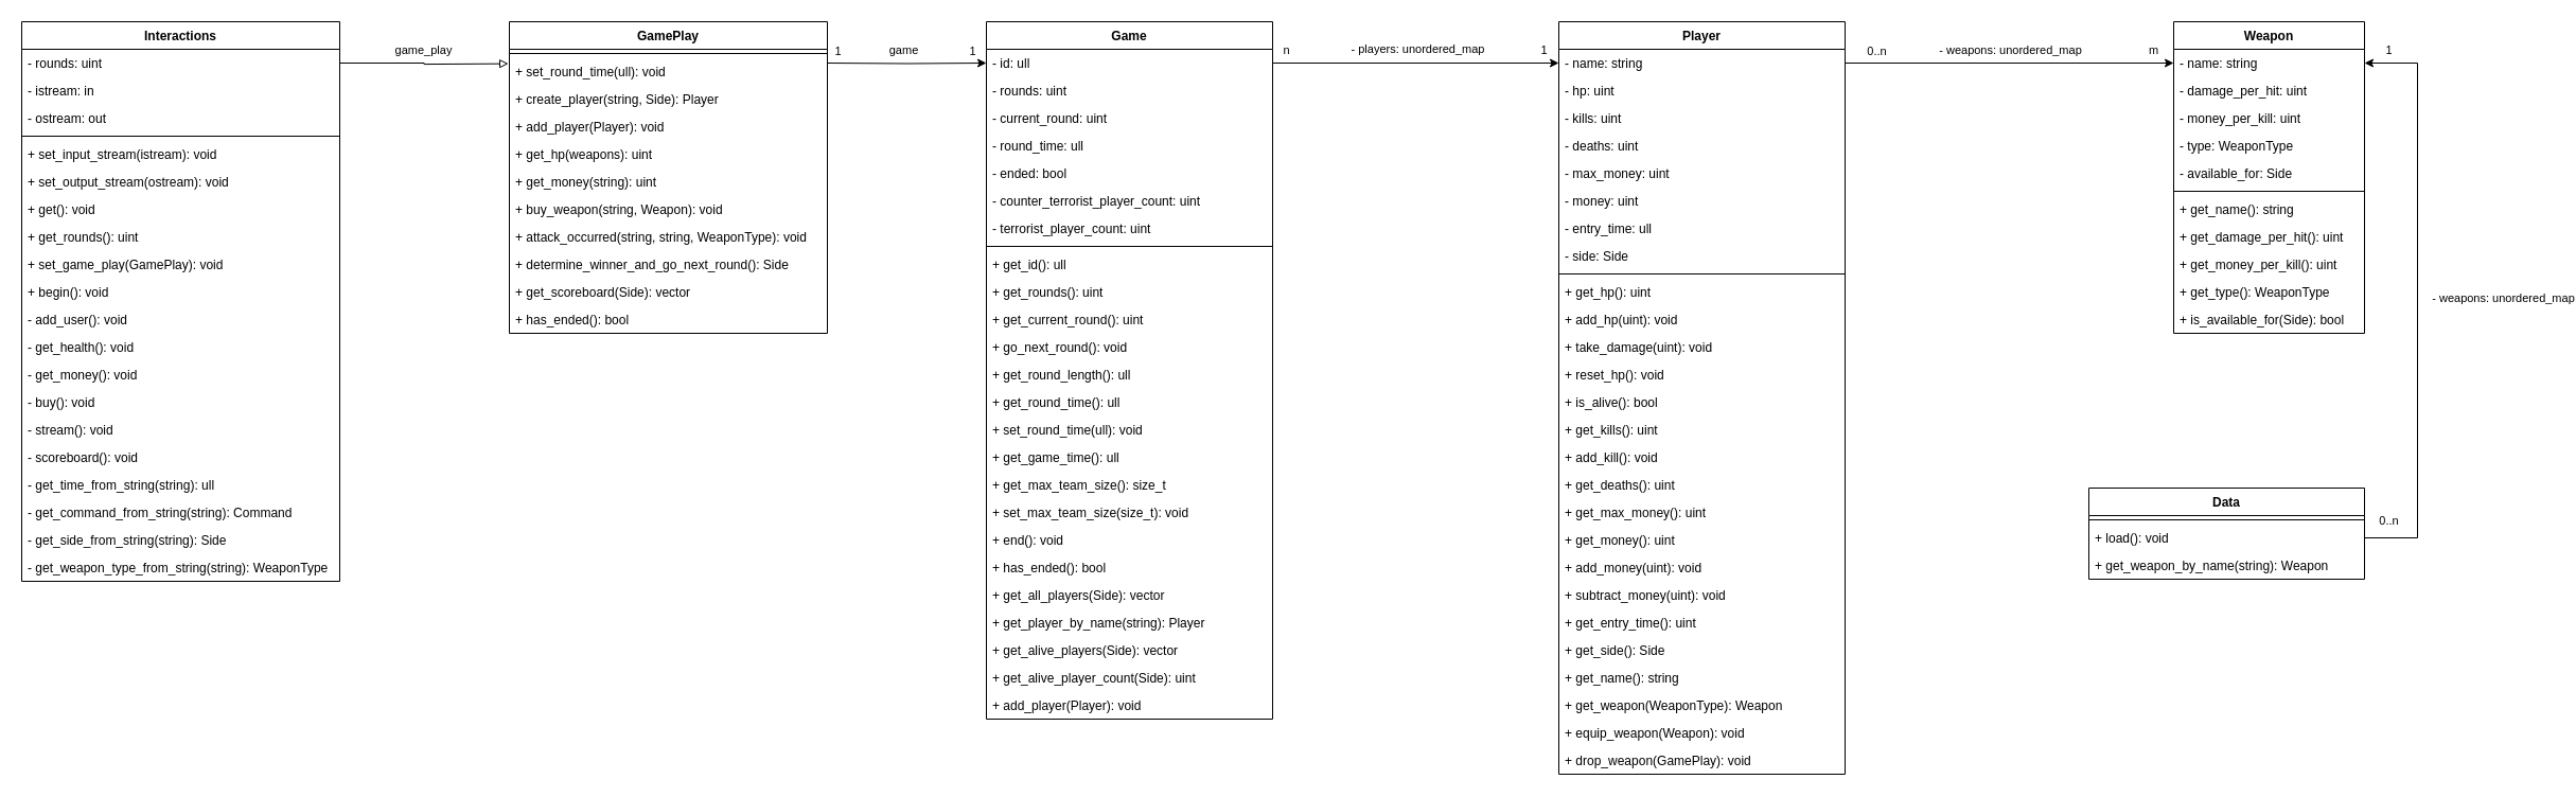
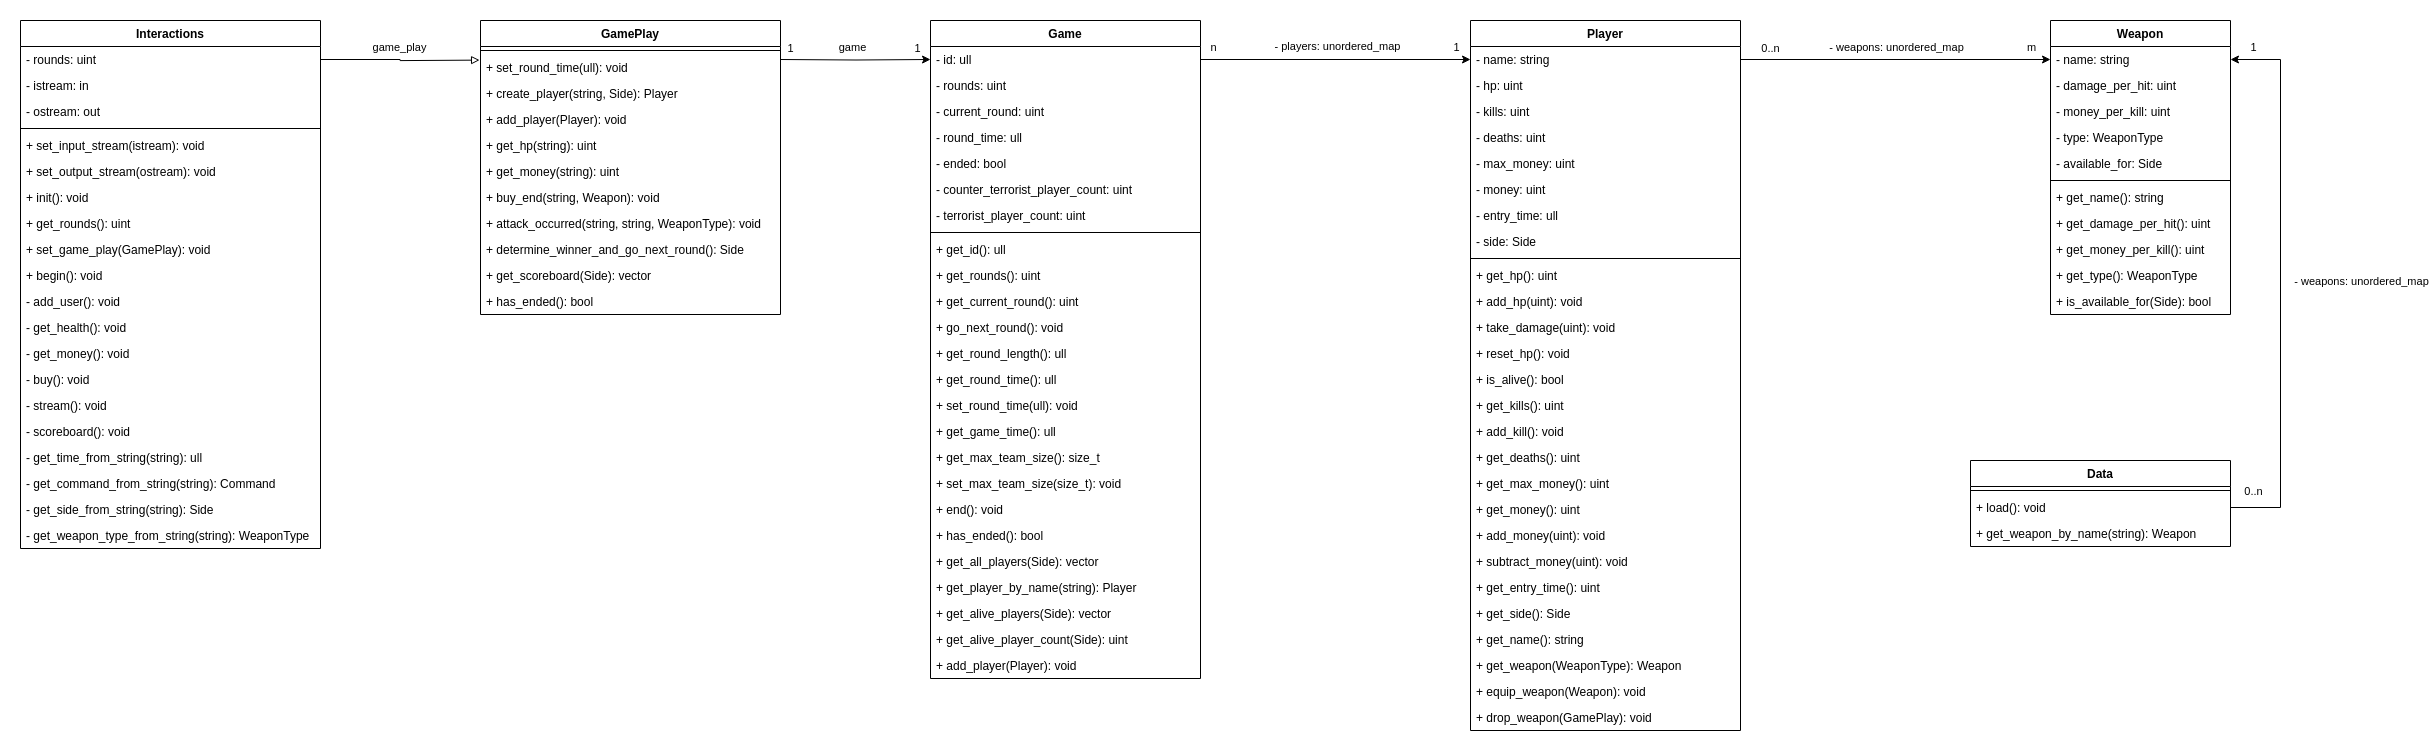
- <mxCell id="81" value="+ get_hp(weapons): uint" style="text;strokeColor=none;fillColor=none;align=left;verticalAlign=middle;spacingLeft=4;spacingRight=4;overflow=hidden;rotatable=0;points=[[0,0.5],[1,0.5]];portConstraint=eastwest;" parent="76" vertex="1"><mxGeometry y="112" width="300" height="26" as="geometry" /></mxCell>
+ <mxCell id="81" value="+ get_hp(string): uint" style="text;strokeColor=none;fillColor=none;align=left;verticalAlign=middle;spacingLeft=4;spacingRight=4;overflow=hidden;rotatable=0;points=[[0,0.5],[1,0.5]];portConstraint=eastwest;" parent="76" vertex="1"><mxGeometry y="112" width="300" height="26" as="geometry" /></mxCell>
- <mxCell id="107" value="+ get(): void" style="text;strokeColor=none;fillColor=none;align=left;verticalAlign=middle;spacingLeft=4;spacingRight=4;overflow=hidden;rotatable=0;points=[[0,0.5],[1,0.5]];portConstraint=eastwest;" parent="100" vertex="1"><mxGeometry y="164" width="300" height="26" as="geometry" /></mxCell>
+ <mxCell id="107" value="+ init(): void" style="text;strokeColor=none;fillColor=none;align=left;verticalAlign=middle;spacingLeft=4;spacingRight=4;overflow=hidden;rotatable=0;points=[[0,0.5],[1,0.5]];portConstraint=eastwest;" parent="100" vertex="1"><mxGeometry y="164" width="300" height="26" as="geometry" /></mxCell>
- <mxCell id="83" value="+ buy_weapon(string, Weapon): void" style="text;strokeColor=none;fillColor=none;align=left;verticalAlign=middle;spacingLeft=4;spacingRight=4;overflow=hidden;rotatable=0;points=[[0,0.5],[1,0.5]];portConstraint=eastwest;" parent="76" vertex="1"><mxGeometry y="164" width="300" height="26" as="geometry" /></mxCell>
+ <mxCell id="83" value="+ buy_end(string, Weapon): void" style="text;strokeColor=none;fillColor=none;align=left;verticalAlign=middle;spacingLeft=4;spacingRight=4;overflow=hidden;rotatable=0;points=[[0,0.5],[1,0.5]];portConstraint=eastwest;" parent="76" vertex="1"><mxGeometry y="164" width="300" height="26" as="geometry" /></mxCell>
